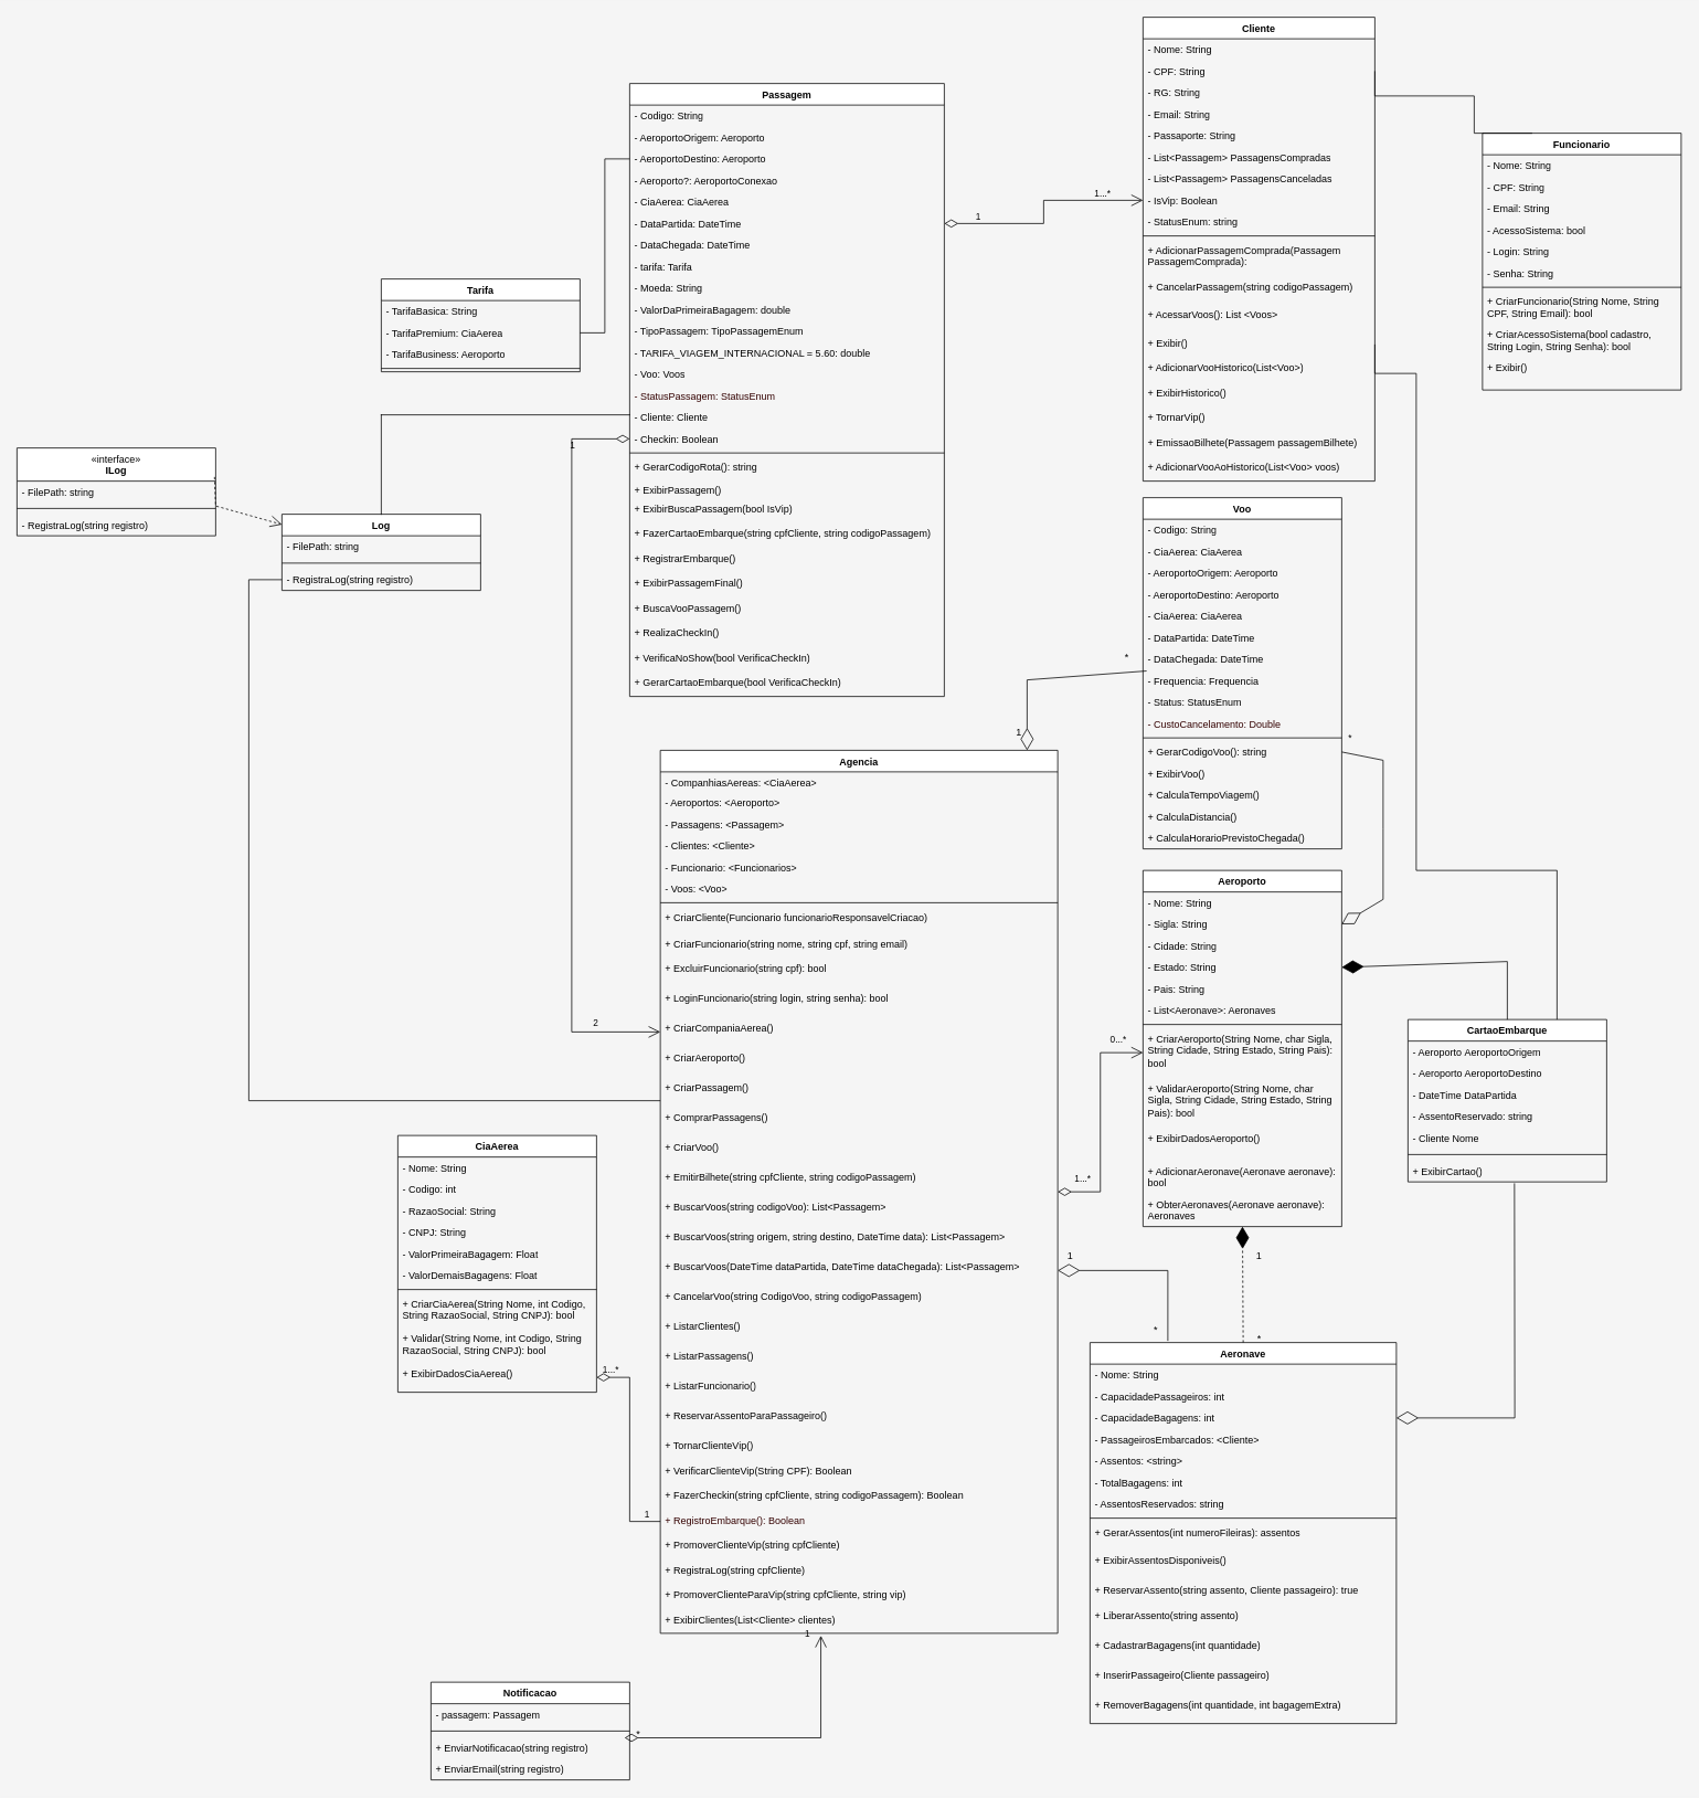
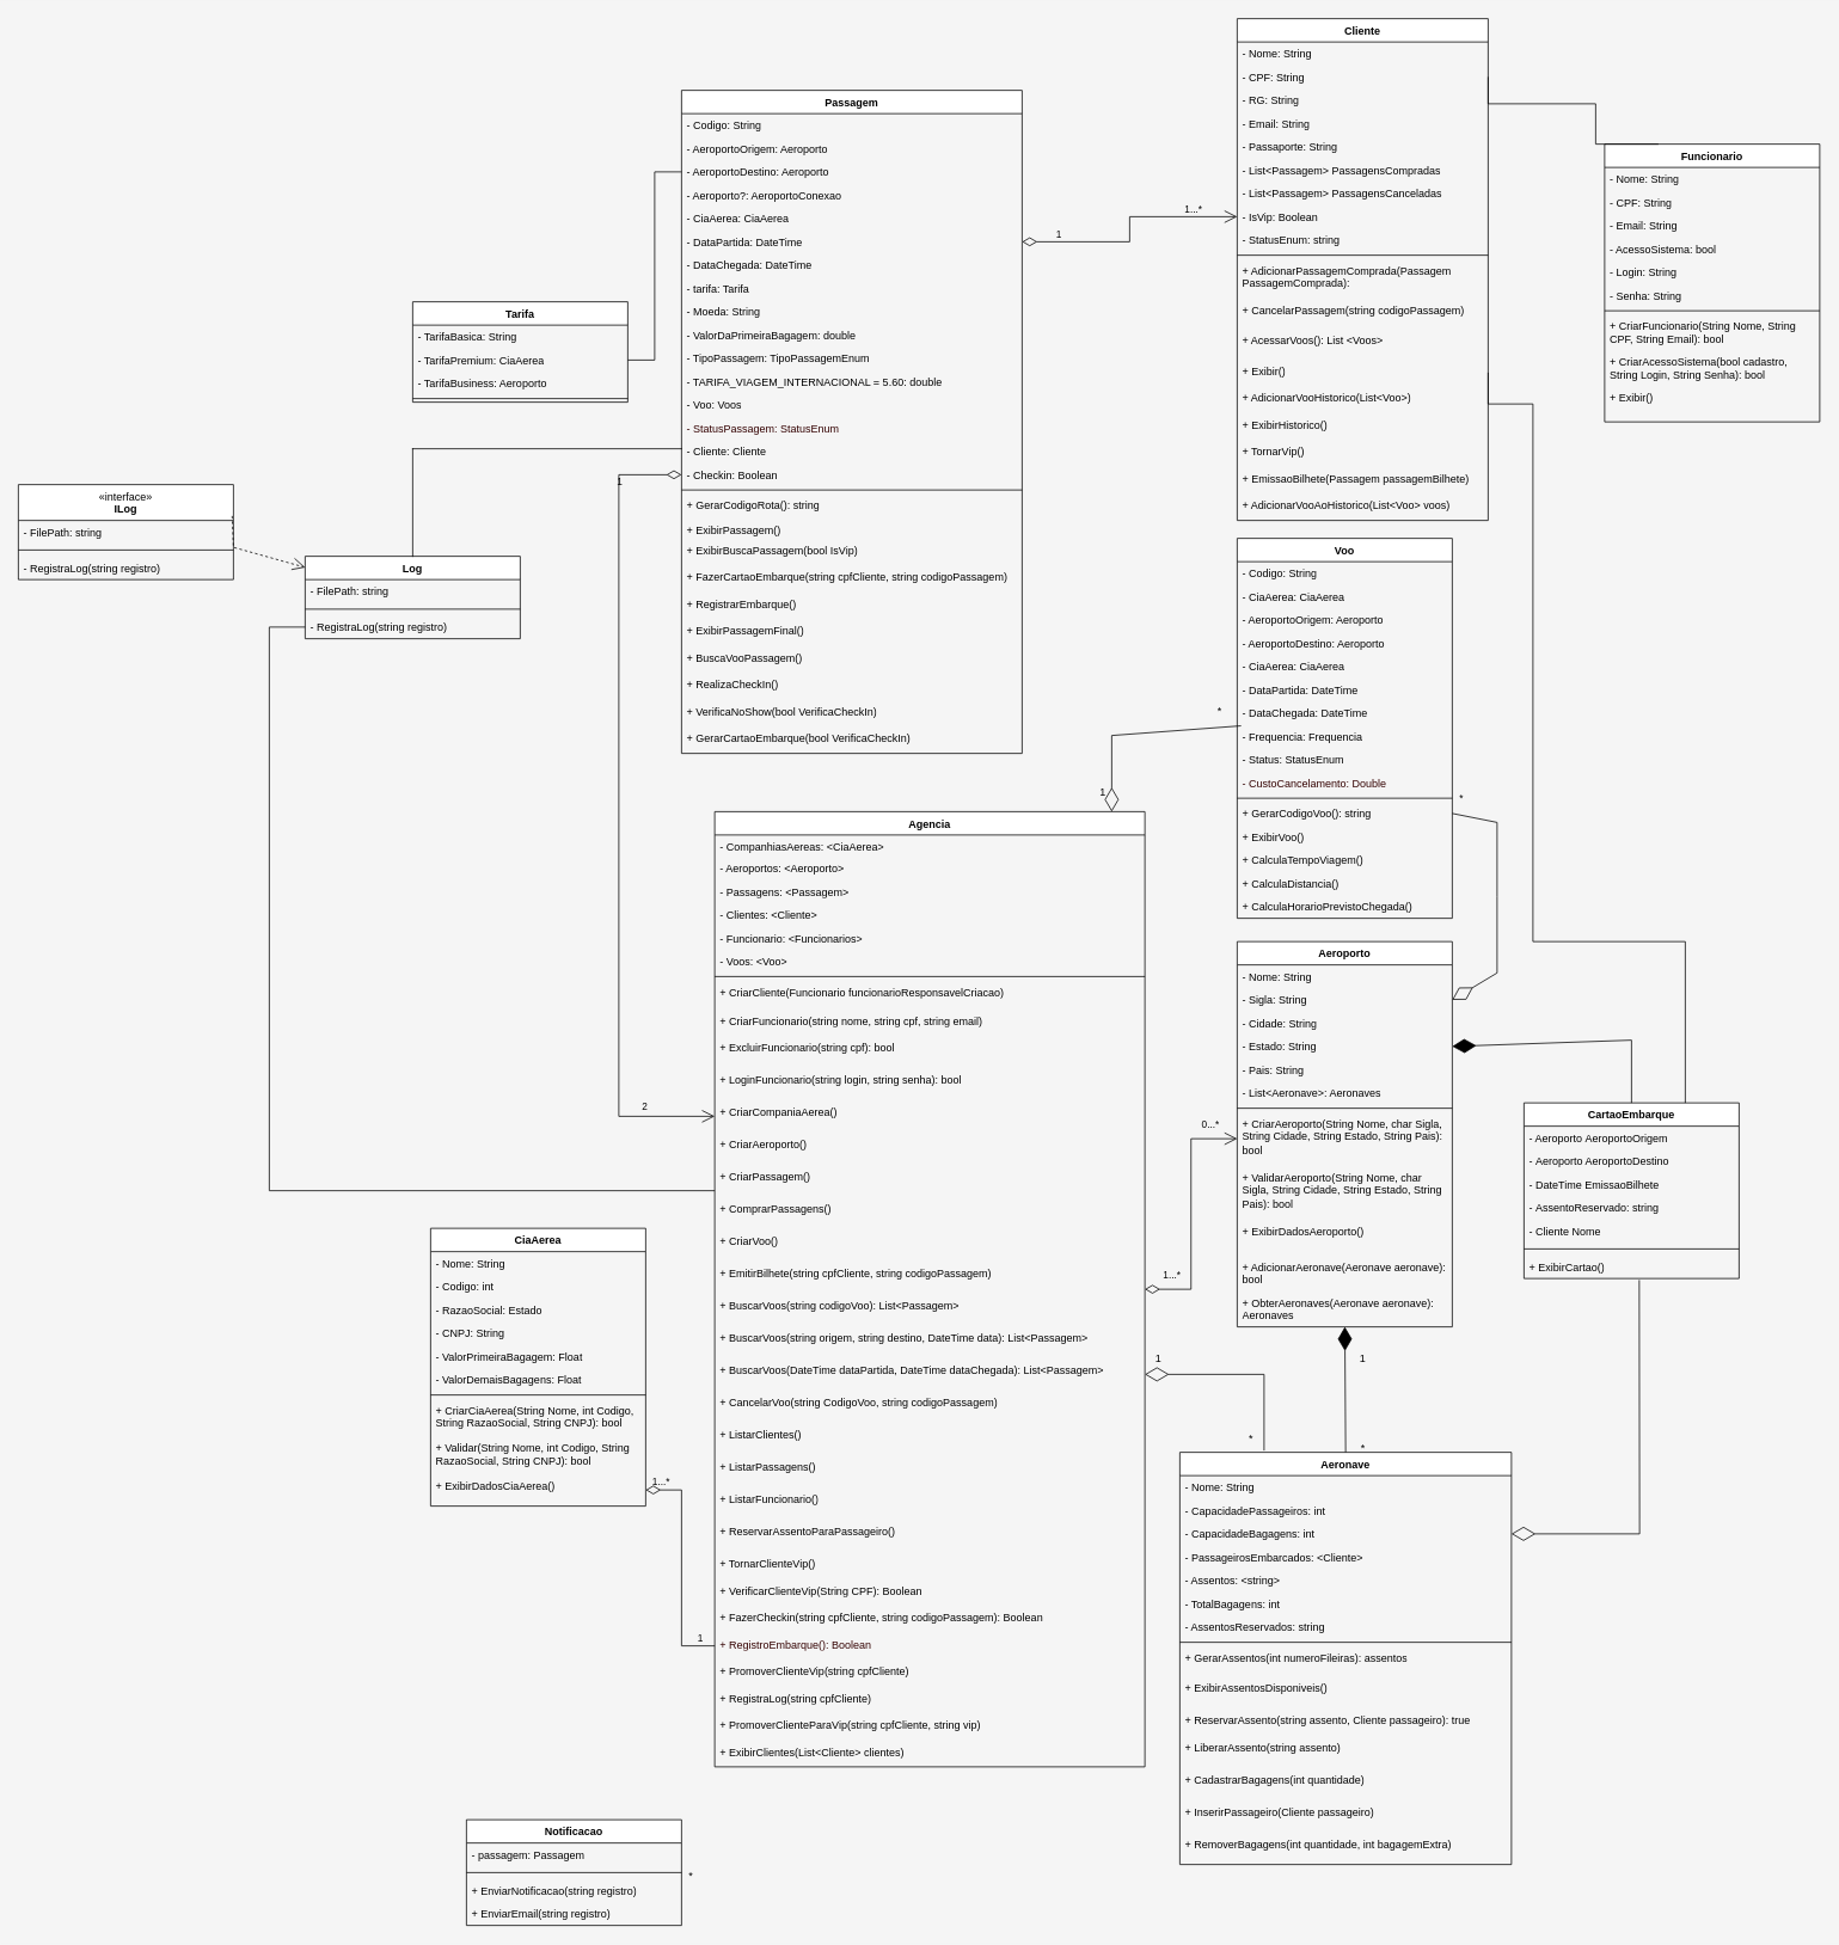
- <mxCell id="179" value="- DateTime DataPartida" style="text;strokeColor=none;fillColor=none;align=left;verticalAlign=top;spacingLeft=4;spacingRight=4;overflow=hidden;rotatable=0;points=[[0,0.5],[1,0.5]];portConstraint=eastwest;whiteSpace=wrap;html=1;labelBackgroundColor=none;" parent="176" vertex="1"><mxGeometry y="78" width="240" height="26" as="geometry" /></mxCell>
+ <mxCell id="179" value="- DateTime EmissaoBilhete" style="text;strokeColor=none;fillColor=none;align=left;verticalAlign=top;spacingLeft=4;spacingRight=4;overflow=hidden;rotatable=0;points=[[0,0.5],[1,0.5]];portConstraint=eastwest;whiteSpace=wrap;html=1;labelBackgroundColor=none;" parent="176" vertex="1"><mxGeometry y="78" width="240" height="26" as="geometry" /></mxCell>
- <mxCell id="16" value="- RazaoSocial: String" style="text;strokeColor=none;fillColor=none;align=left;verticalAlign=top;spacingLeft=4;spacingRight=4;overflow=hidden;rotatable=0;points=[[0,0.5],[1,0.5]];portConstraint=eastwest;whiteSpace=wrap;html=1;labelBackgroundColor=none;" parent="13" vertex="1"><mxGeometry y="78" width="240" height="26" as="geometry" /></mxCell>
+ <mxCell id="16" value="- RazaoSocial: Estado" style="text;strokeColor=none;fillColor=none;align=left;verticalAlign=top;spacingLeft=4;spacingRight=4;overflow=hidden;rotatable=0;points=[[0,0.5],[1,0.5]];portConstraint=eastwest;whiteSpace=wrap;html=1;labelBackgroundColor=none;" parent="13" vertex="1"><mxGeometry y="78" width="240" height="26" as="geometry" /></mxCell>
- <mxCell id="165" value="" style="endArrow=diamondThin;endFill=1;endSize=24;html=1;rounded=0;exitX=0.5;exitY=0;exitDx=0;exitDy=0;labelBackgroundColor=none;fontColor=default;dashed=1;" parent="1" source="115" target="36" edge="1"><mxGeometry width="160" relative="1" as="geometry"><mxPoint x="1441.367" y="1620" as="sourcePoint" /><mxPoint x="1489.999" y="1450" as="targetPoint" /></mxGeometry></mxCell>
+ <mxCell id="165" value="" style="endArrow=diamondThin;endFill=1;endSize=24;html=1;rounded=0;exitX=0.5;exitY=0;exitDx=0;exitDy=0;labelBackgroundColor=none;fontColor=default;" parent="1" source="115" target="36" edge="1"><mxGeometry width="160" relative="1" as="geometry"><mxPoint x="1441.367" y="1620" as="sourcePoint" /><mxPoint x="1489.999" y="1450" as="targetPoint" /></mxGeometry></mxCell>
- <mxCell id="198" value="1" style="endArrow=open;html=1;endSize=12;startArrow=diamondThin;startSize=14;startFill=0;edgeStyle=orthogonalEdgeStyle;align=left;verticalAlign=bottom;rounded=0;exitX=0.974;exitY=0.045;exitDx=0;exitDy=0;exitPerimeter=0;entryX=0.404;entryY=1.096;entryDx=0;entryDy=0;entryPerimeter=0;labelBackgroundColor=none;fontColor=default;" edge="1" parent="1" source="194" target="164"><mxGeometry x="0.966" y="21" relative="1" as="geometry"><mxPoint x="830" y="2070" as="sourcePoint" /><mxPoint x="990" y="2070" as="targetPoint" /><Array as="points"><mxPoint x="991" y="2097" /></Array><mxPoint as="offset" /></mxGeometry></mxCell>
